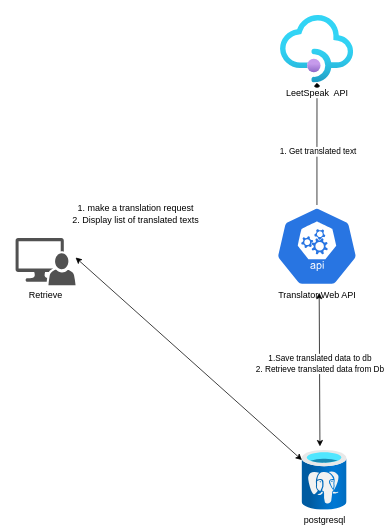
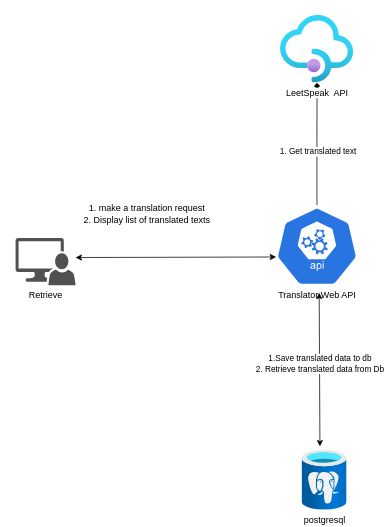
- <mxCell id="9" value="1. make a translation request&lt;br&gt;2. Display list of translated texts" style="text;html=1;align=center;verticalAlign=middle;resizable=0;points=[];autosize=1;strokeColor=none;fillColor=none;" vertex="1" parent="1"><mxGeometry x="85" y="265" width="190" height="40" as="geometry" /></mxCell>
+ <mxCell id="9" value="1. make a translation request&lt;br&gt;2. Display list of translated texts" style="text;html=1;align=center;verticalAlign=middle;resizable=0;points=[];autosize=1;strokeColor=none;fillColor=none;" vertex="1" parent="1"><mxGeometry x="100" y="265" width="190" height="40" as="geometry" /></mxCell>
- <mxCell id="8" value="" style="endArrow=classic;startArrow=classic;html=1;rounded=0;exitX=1;exitY=0.413;exitDx=0;exitDy=0;exitPerimeter=0;" edge="1" parent="1" source="7" target="6"><mxGeometry width="50" height="50" relative="1" as="geometry"><mxPoint x="88.04" y="354.019" as="sourcePoint" /><mxPoint x="346" y="345" as="targetPoint" /></mxGeometry></mxCell>
+ <mxCell id="8" value="" style="endArrow=classic;startArrow=classic;html=1;rounded=0;exitX=1;exitY=0.413;exitDx=0;exitDy=0;exitPerimeter=0;entryX=0.005;entryY=0.63;entryDx=0;entryDy=0;entryPerimeter=0;" edge="1" parent="1" source="7" target="4"><mxGeometry width="50" height="50" relative="1" as="geometry"><mxPoint x="88.04" y="354.019" as="sourcePoint" /><mxPoint x="346" y="345" as="targetPoint" /></mxGeometry></mxCell>
